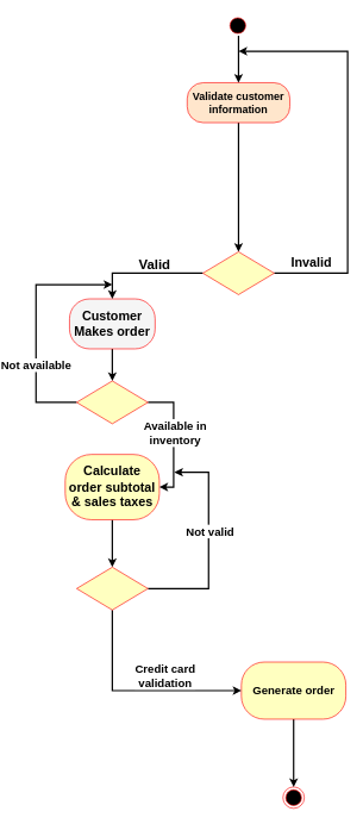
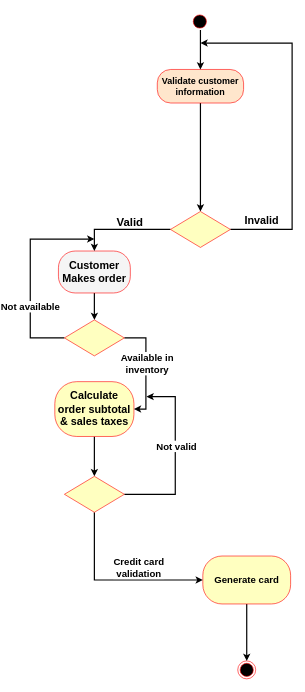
- <mxCell id="17" value="&lt;font style=&quot;font-size: 16px;&quot;&gt;&lt;b&gt;Generate order&lt;br&gt;&lt;/b&gt;&lt;/font&gt;" style="rounded=1;whiteSpace=wrap;html=1;arcSize=40;fontColor=#000000;fillColor=#ffffc0;strokeColor=#ff0000;" vertex="1" parent="1"><mxGeometry x="308" y="927" width="146.5" height="80" as="geometry" /></mxCell>
+ <mxCell id="17" value="&lt;font style=&quot;font-size: 16px;&quot;&gt;&lt;b&gt;Generate card&lt;br&gt;&lt;/b&gt;&lt;/font&gt;" style="rounded=1;whiteSpace=wrap;html=1;arcSize=40;fontColor=#000000;fillColor=#ffffc0;strokeColor=#ff0000;" vertex="1" parent="1"><mxGeometry x="308" y="927" width="146.5" height="80" as="geometry" /></mxCell>
